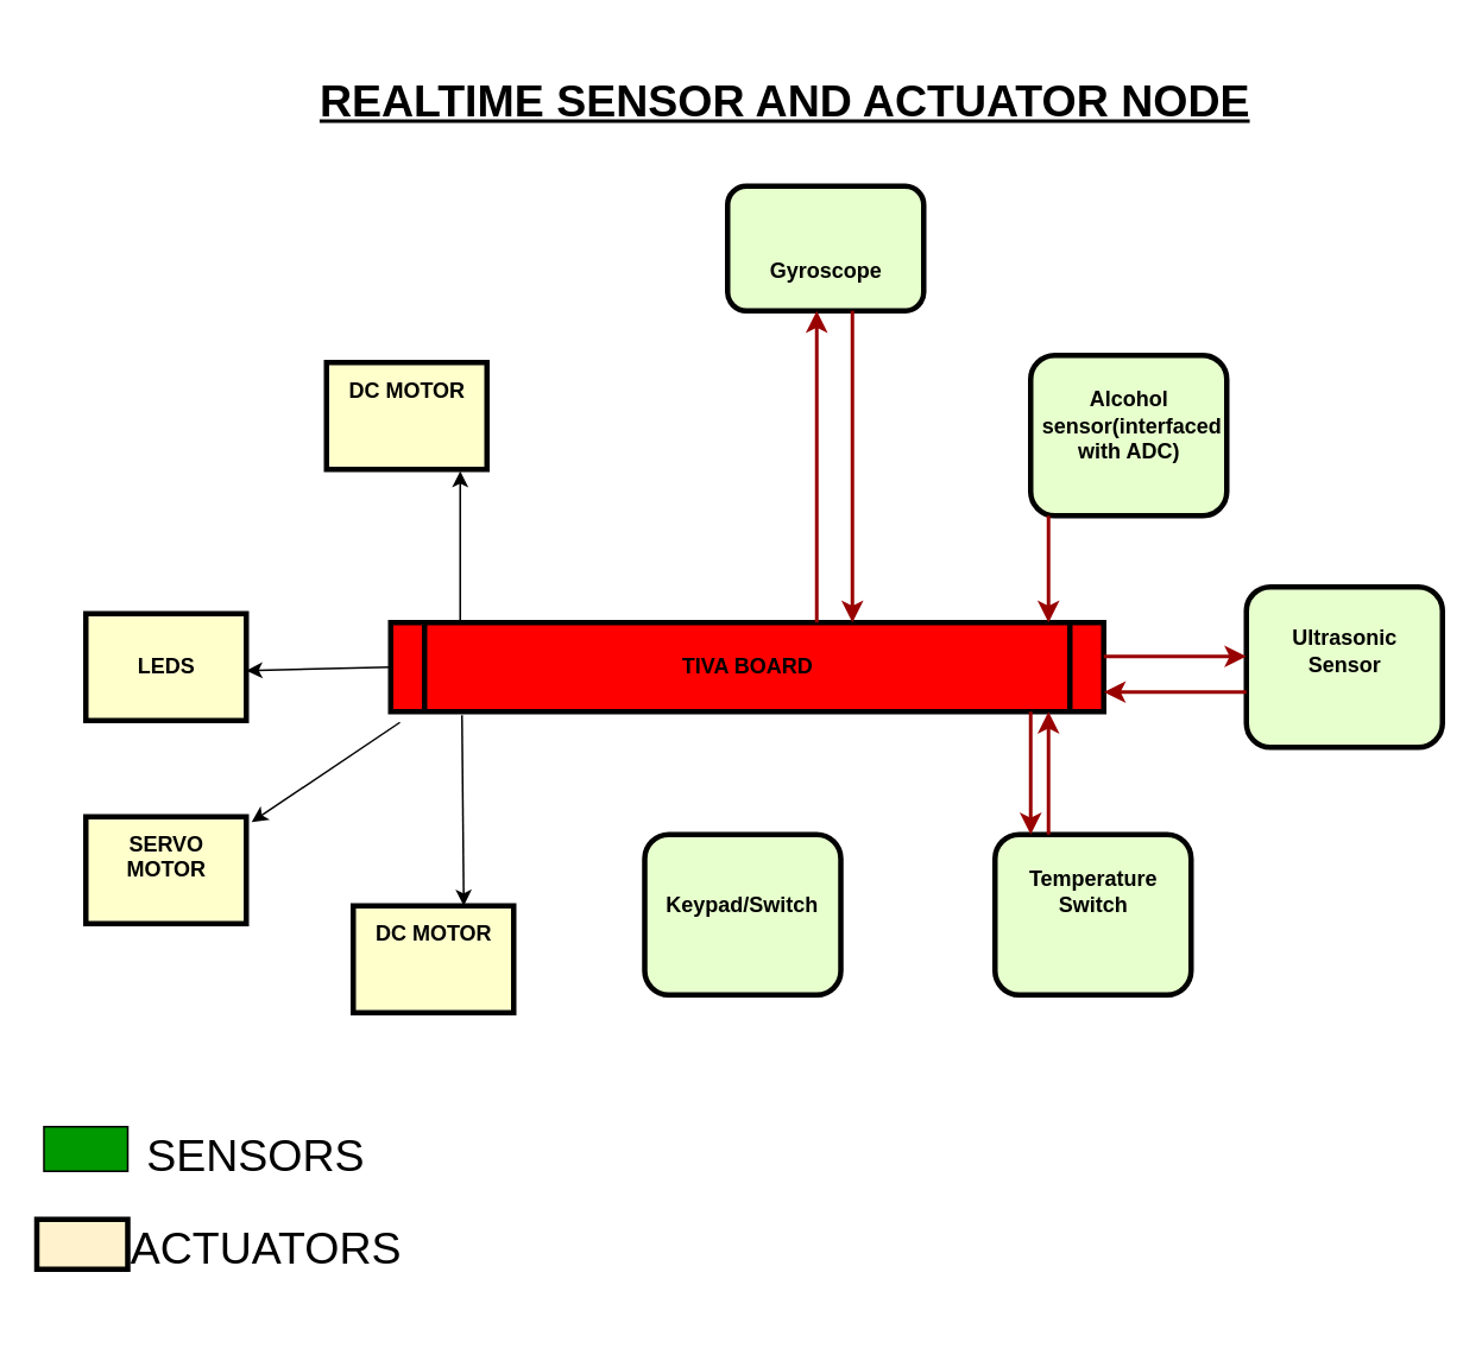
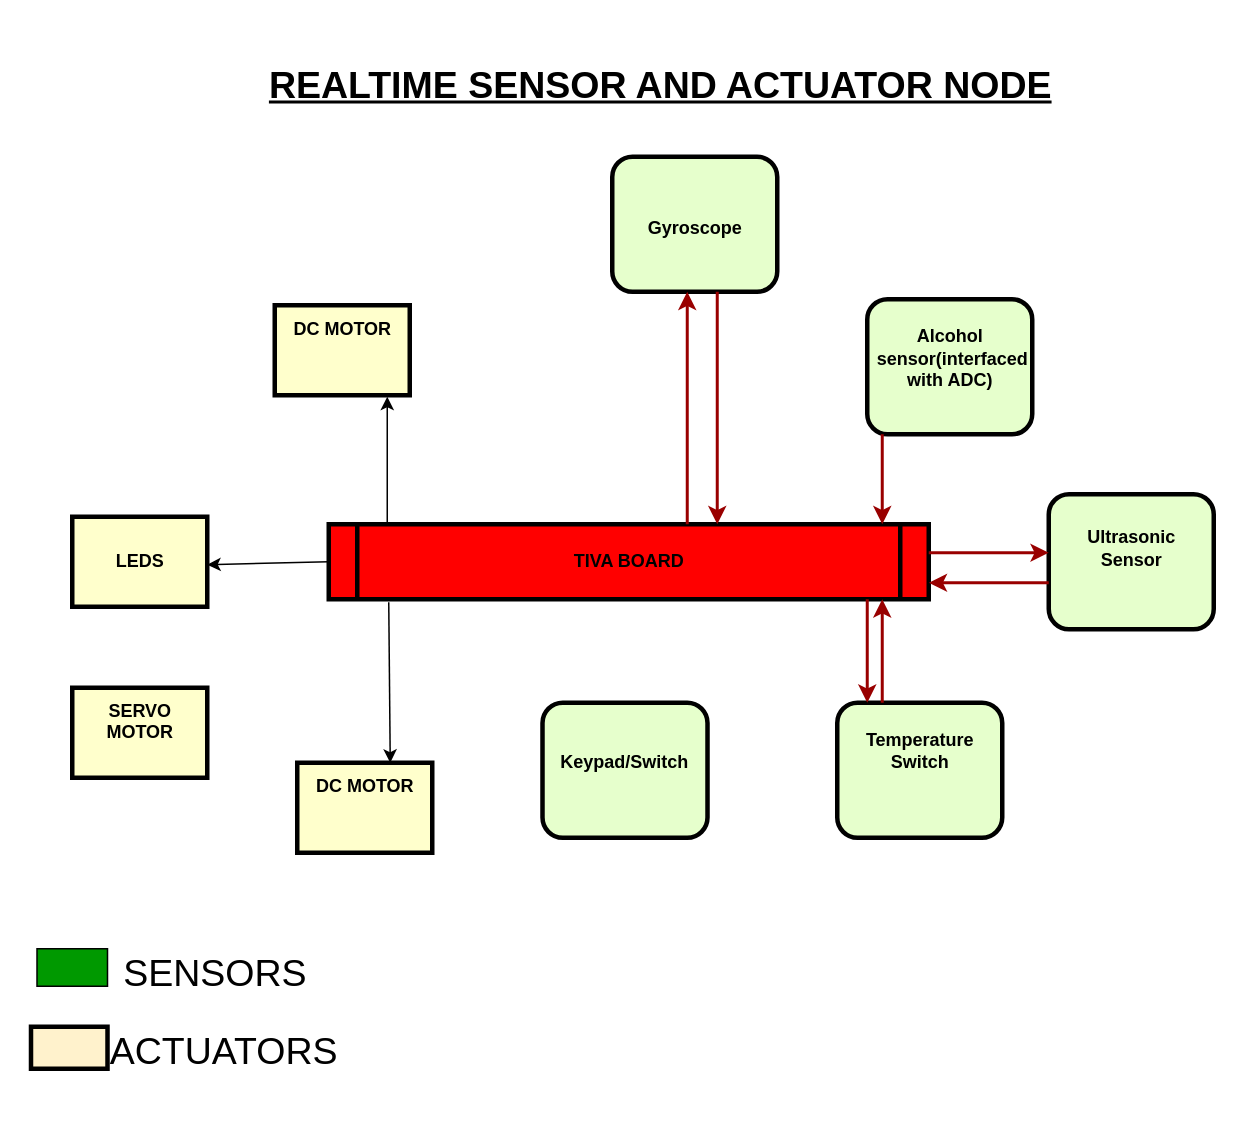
- <mxCell id="4" value="&lt;p style=&quot;margin: 4px 0px 0px ; text-align: center&quot;&gt;&lt;br&gt;&lt;/p&gt;&lt;p style=&quot;margin: 4px 0px 0px ; text-align: center&quot;&gt;&lt;br&gt;&lt;/p&gt;&lt;p style=&quot;margin: 4px 0px 0px ; text-align: center&quot;&gt;Gyroscope&lt;/p&gt;" style="verticalAlign=middle;align=center;overflow=fill;fontSize=12;fontFamily=Helvetica;html=1;rounded=1;fontStyle=1;strokeWidth=3;fillColor=#E6FFCC" parent="1" vertex="1"><mxGeometry x="407.5" y="104" width="110" height="70" as="geometry" /></mxCell>
+ <mxCell id="4" value="&lt;p style=&quot;margin: 4px 0px 0px ; text-align: center&quot;&gt;&lt;br&gt;&lt;/p&gt;&lt;p style=&quot;margin: 4px 0px 0px ; text-align: center&quot;&gt;&lt;br&gt;&lt;/p&gt;&lt;p style=&quot;margin: 4px 0px 0px ; text-align: center&quot;&gt;Gyroscope&lt;/p&gt;" style="verticalAlign=middle;align=center;overflow=fill;fontSize=12;fontFamily=Helvetica;html=1;rounded=1;fontStyle=1;strokeWidth=3;fillColor=#E6FFCC" parent="1" vertex="1"><mxGeometry x="407.5" y="104" width="110" height="90" as="geometry" /></mxCell>
- <mxCell id="22" value="" style="endArrow=classic;html=1;exitX=0.013;exitY=1.12;exitDx=0;exitDy=0;exitPerimeter=0;entryX=1.033;entryY=0.05;entryDx=0;entryDy=0;entryPerimeter=0;" edge="1" parent="1" source="3" target="17"><mxGeometry width="50" height="50" relative="1" as="geometry"><mxPoint x="47.5" y="638" as="sourcePoint" /><mxPoint x="97.5" y="588" as="targetPoint" /></mxGeometry></mxCell>
